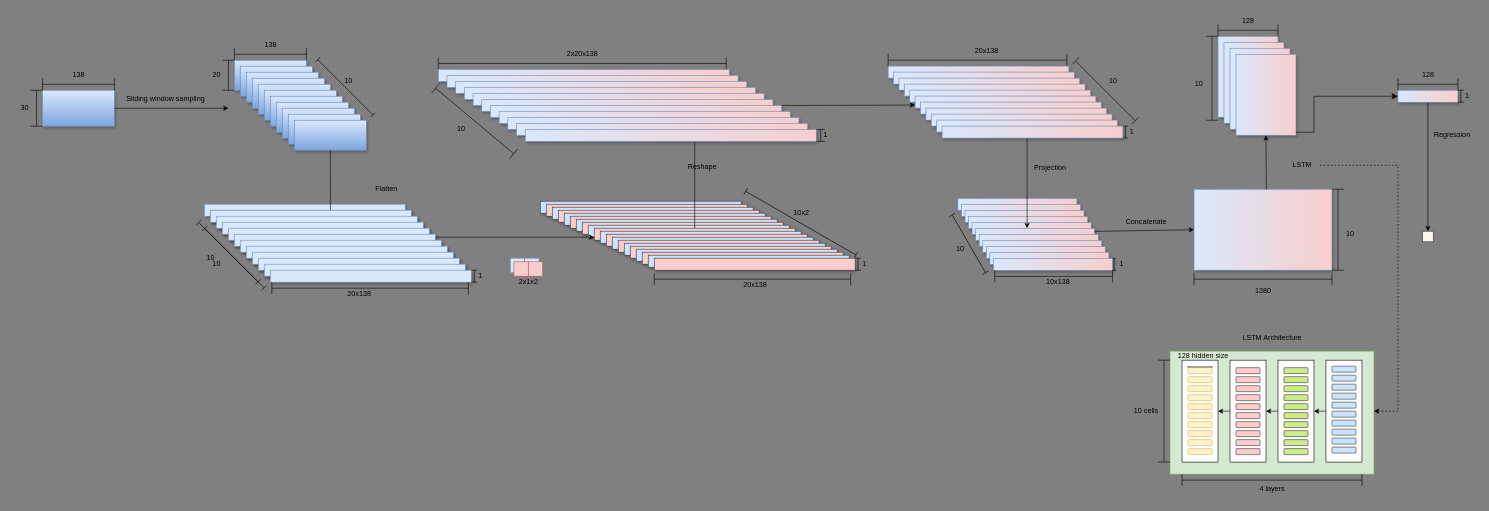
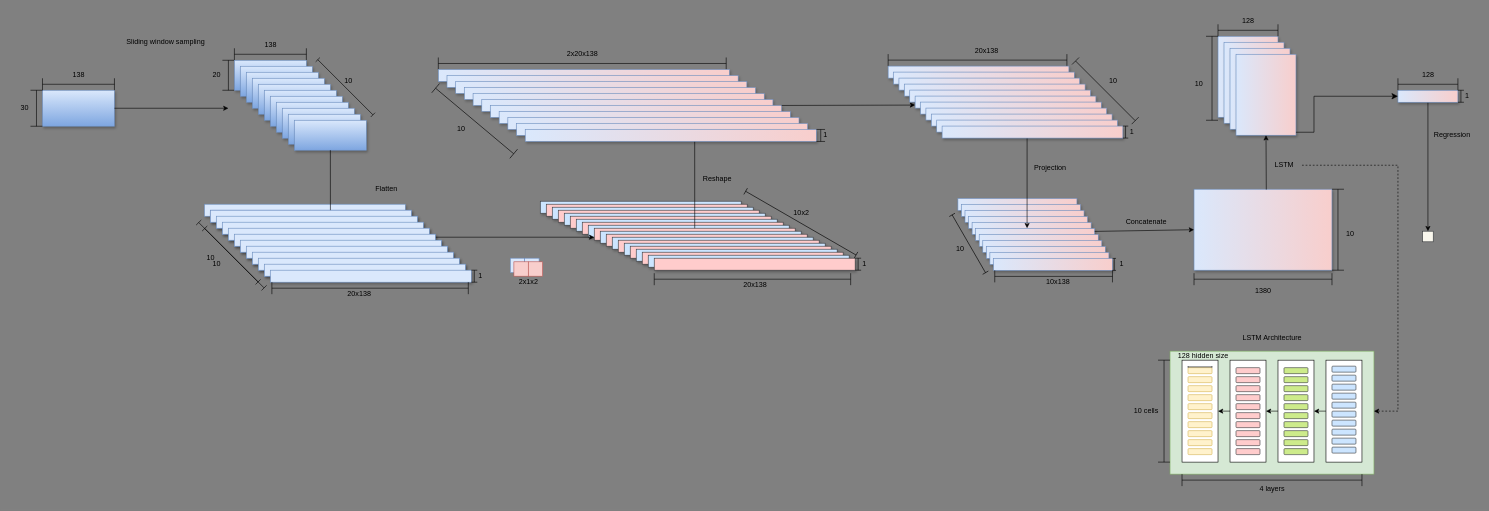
- <mxCell id="9" value="Sliding window sampling" style="text;html=1;align=center;verticalAlign=middle;resizable=0;points=[];autosize=1;strokeColor=none;fillColor=none;" vertex="1" parent="1"><mxGeometry x="200" y="150" width="150" height="30" as="geometry" /></mxCell>
+ <mxCell id="9" value="Sliding window sampling" style="text;html=1;align=center;verticalAlign=middle;resizable=0;points=[];autosize=1;strokeColor=none;fillColor=none;" vertex="1" parent="1"><mxGeometry x="200" y="55" width="150" height="30" as="geometry" /></mxCell>
- <mxCell id="161" value="LSTM" style="text;html=1;align=center;verticalAlign=middle;resizable=0;points=[];autosize=1;strokeColor=none;fillColor=none;" vertex="1" parent="1"><mxGeometry x="2140" y="260" width="60" height="30" as="geometry" /></mxCell>
+ <mxCell id="161" value="LSTM" style="text;html=1;align=center;verticalAlign=middle;resizable=0;points=[];autosize=1;strokeColor=none;fillColor=none;" vertex="1" parent="1"><mxGeometry x="2110" y="260" width="60" height="30" as="geometry" /></mxCell>
- <mxCell id="108" value="Reshape" style="text;html=1;align=center;verticalAlign=middle;resizable=0;points=[];autosize=1;strokeColor=none;fillColor=none;" vertex="1" parent="92"><mxGeometry x="344.93" y="146.34" width="70" height="30" as="geometry" /></mxCell>
+ <mxCell id="108" value="Reshape" style="text;html=1;align=center;verticalAlign=middle;resizable=0;points=[];autosize=1;strokeColor=none;fillColor=none;" vertex="1" parent="92"><mxGeometry x="369.93" y="166.34" width="70" height="30" as="geometry" /></mxCell>
